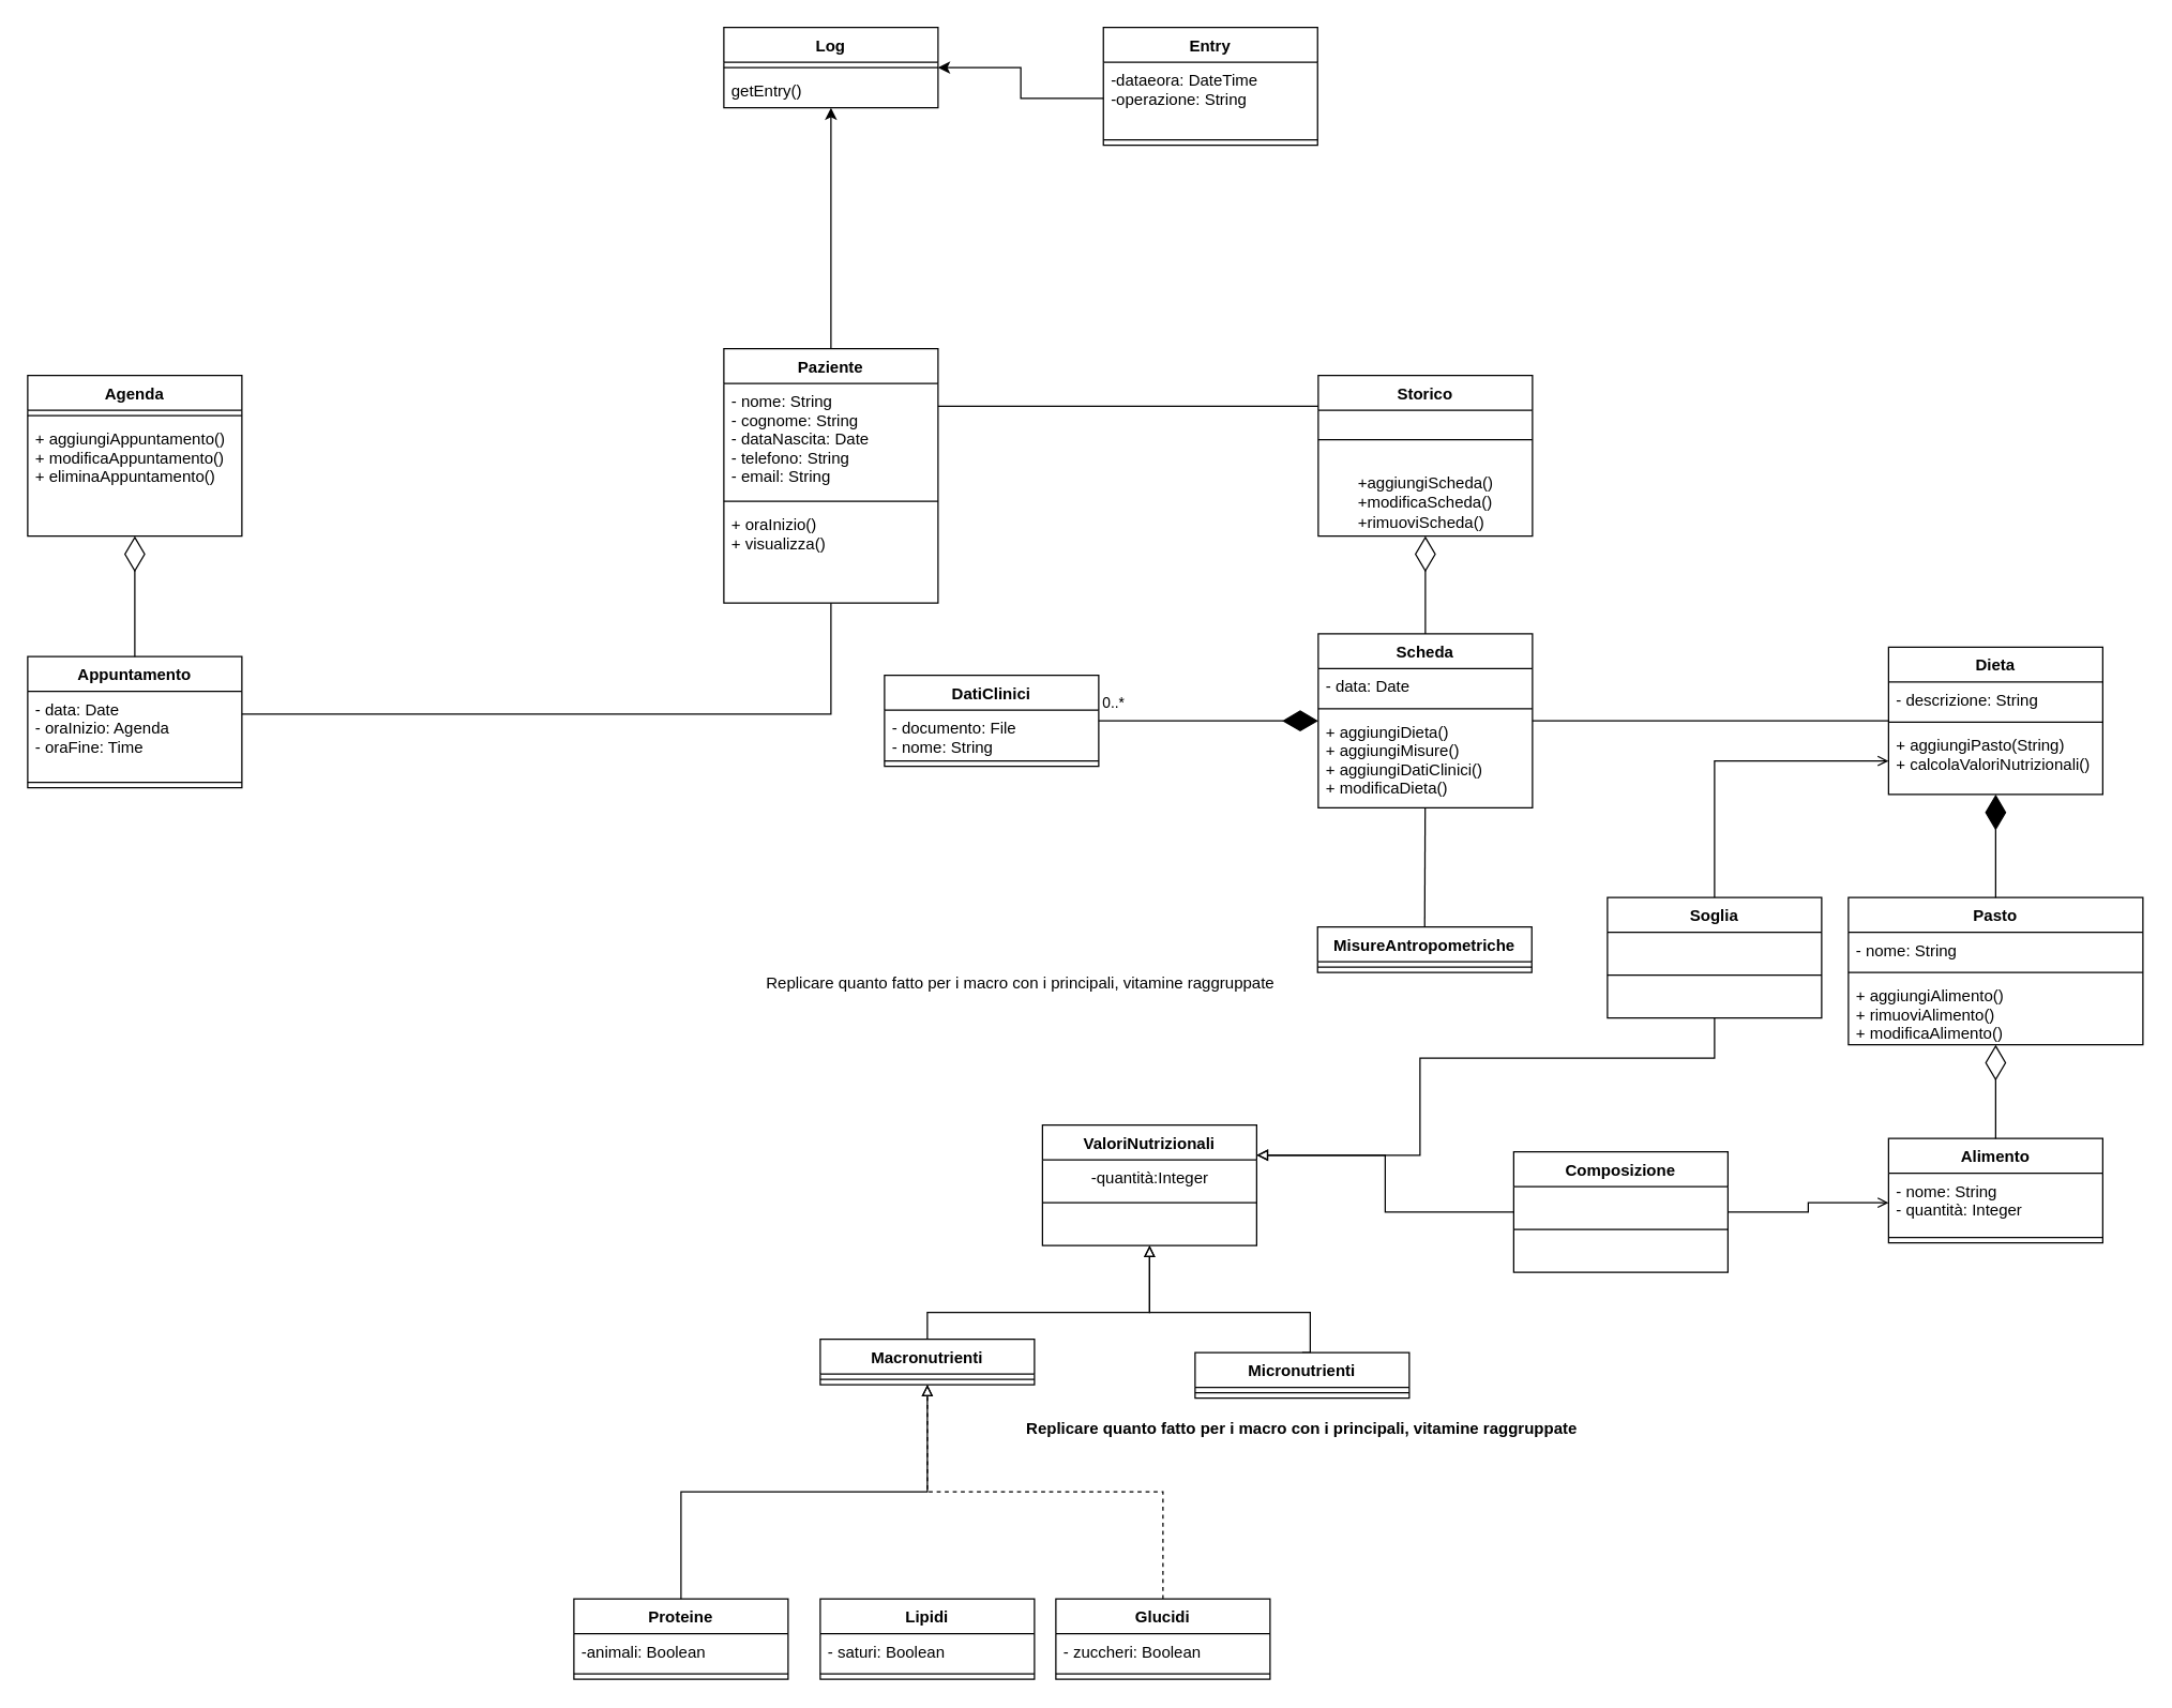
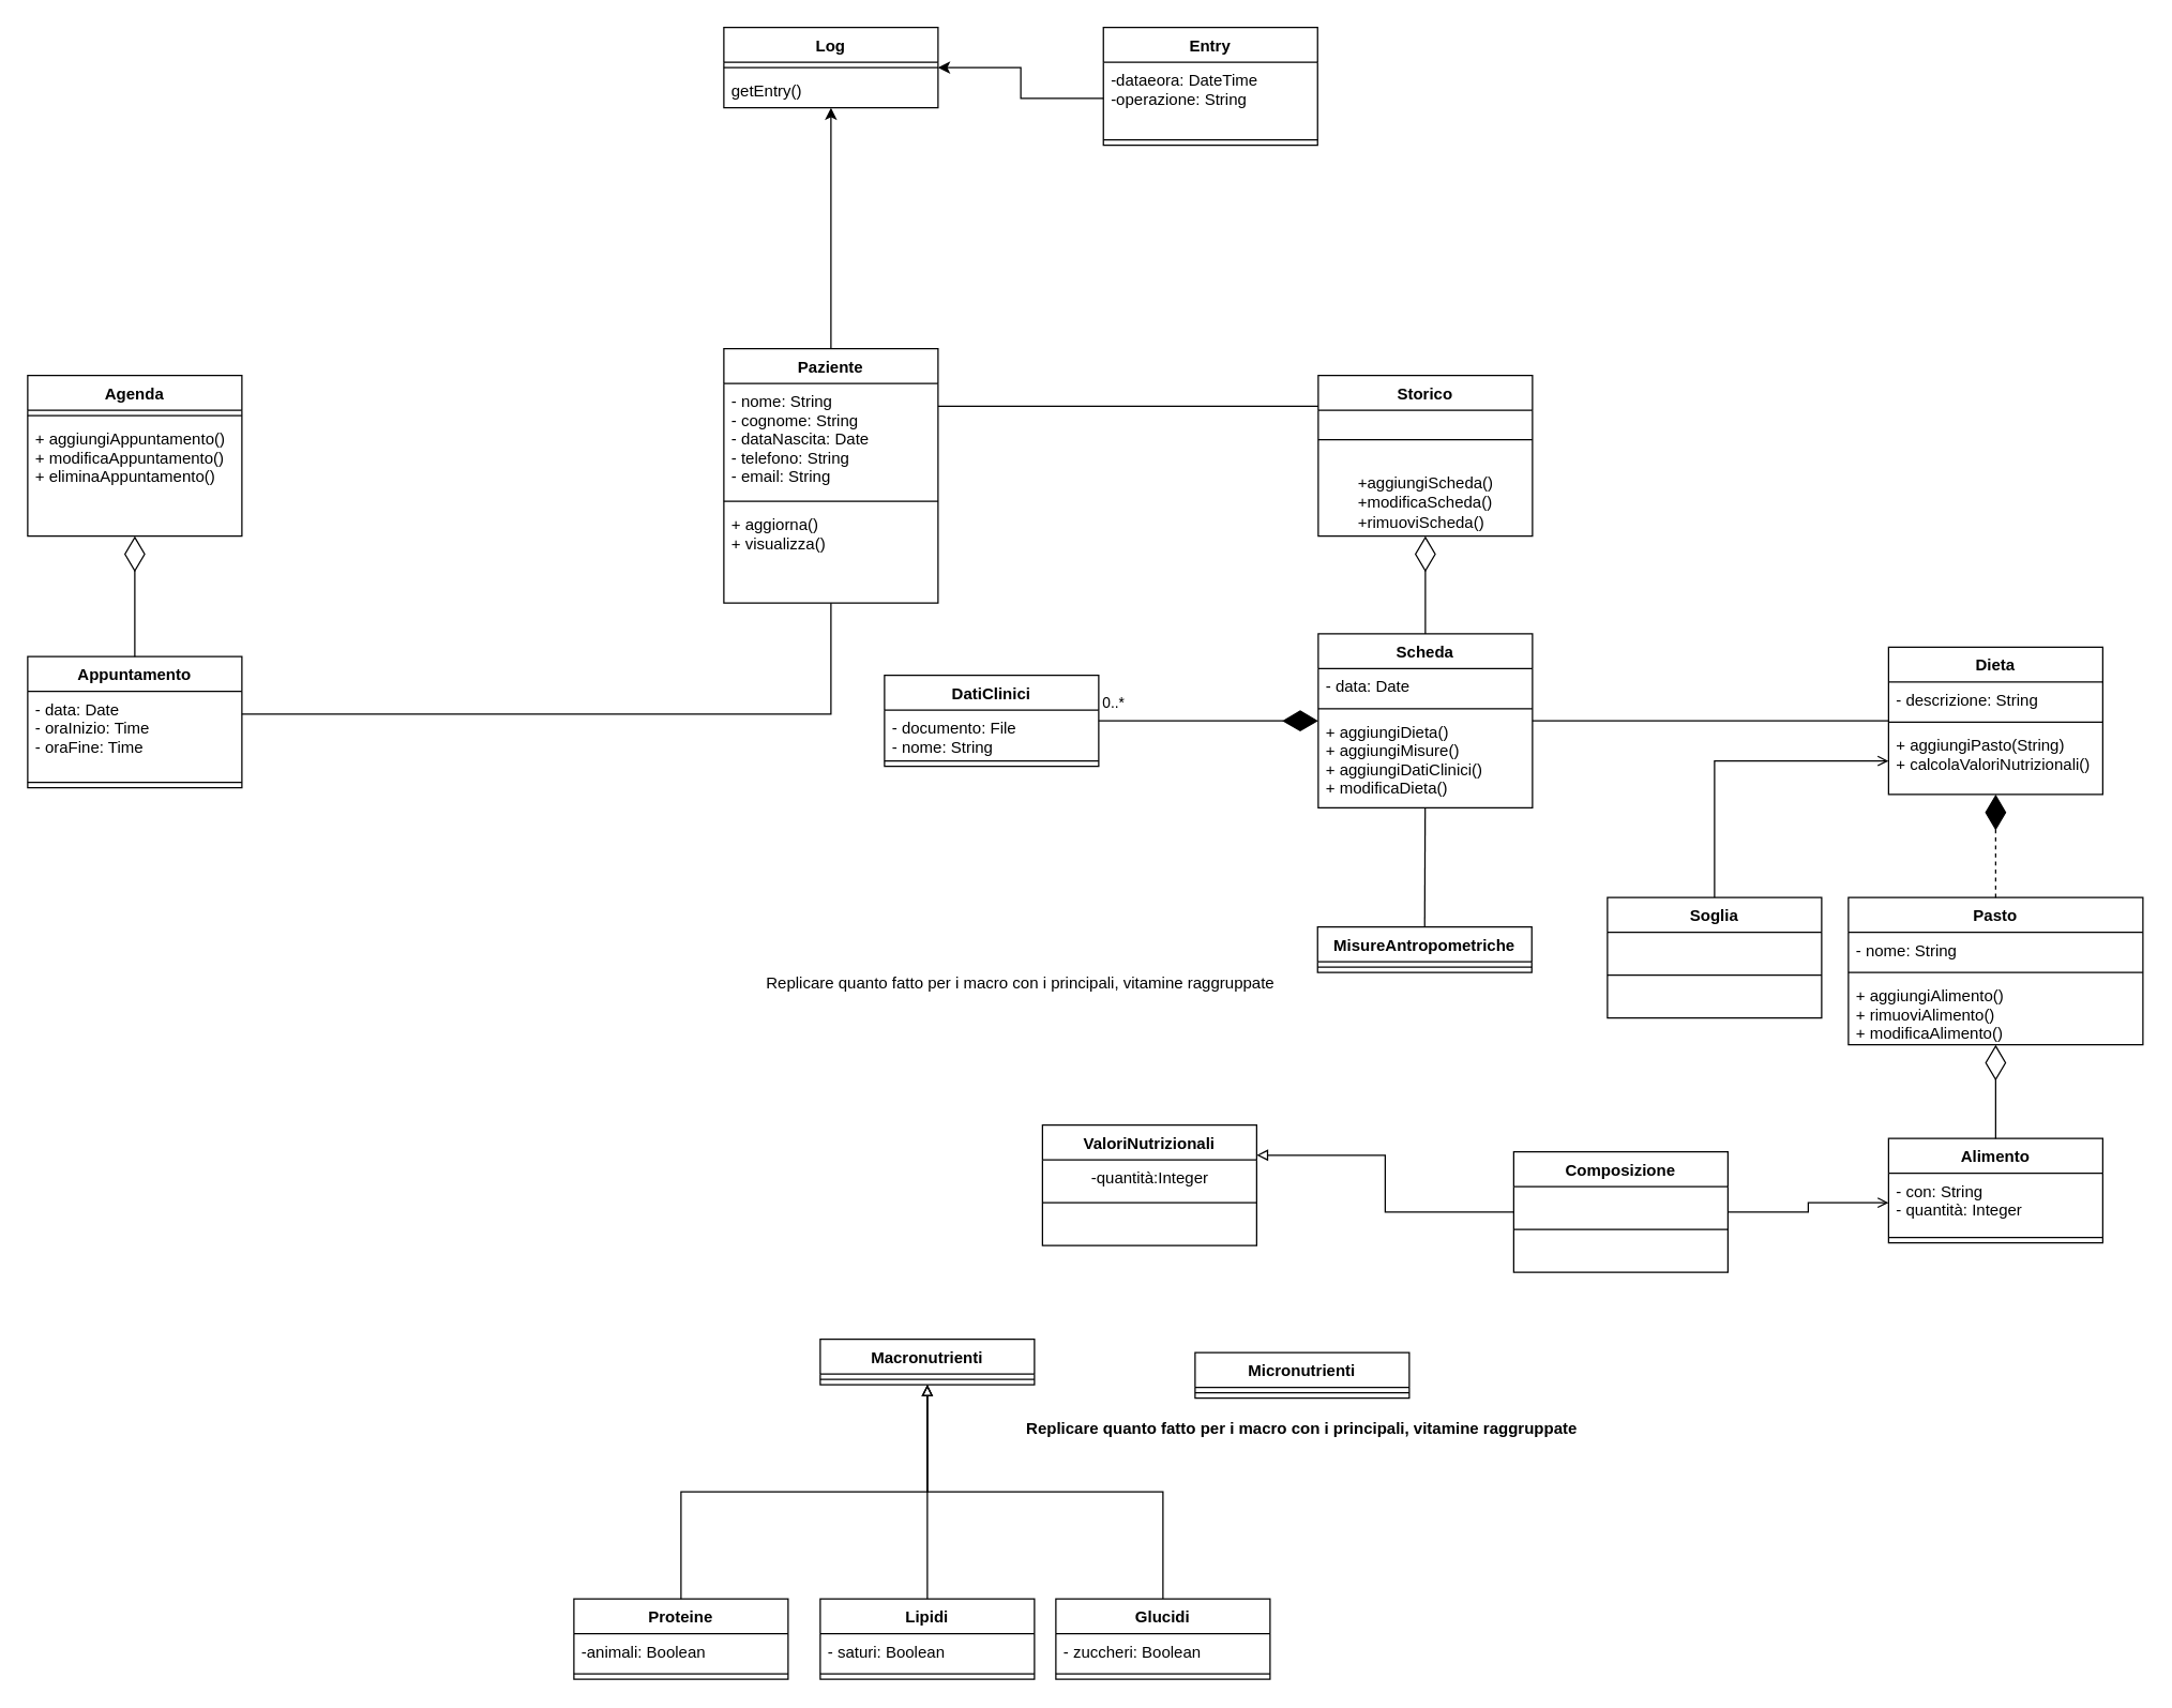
- <mxCell id="6" value="+ oraInizio()&#10;+ visualizza()" style="text;strokeColor=none;fillColor=none;align=left;verticalAlign=top;spacingLeft=4;spacingRight=4;overflow=hidden;rotatable=0;points=[[0,0.5],[1,0.5]];portConstraint=eastwest;" parent="3" vertex="1"><mxGeometry y="118" width="160" height="72" as="geometry" /></mxCell>
+ <mxCell id="6" value="+ aggiorna()&#10;+ visualizza()" style="text;strokeColor=none;fillColor=none;align=left;verticalAlign=top;spacingLeft=4;spacingRight=4;overflow=hidden;rotatable=0;points=[[0,0.5],[1,0.5]];portConstraint=eastwest;" parent="3" vertex="1"><mxGeometry y="118" width="160" height="72" as="geometry" /></mxCell>
- <mxCell id="46" value="- data: Date&#10;- oraInizio: Agenda&#10;- oraFine: Time&#10;" style="text;strokeColor=none;fillColor=none;align=left;verticalAlign=top;spacingLeft=4;spacingRight=4;overflow=hidden;rotatable=0;points=[[0,0.5],[1,0.5]];portConstraint=eastwest;" parent="45" vertex="1"><mxGeometry y="26" width="160" height="64" as="geometry" /></mxCell>
+ <mxCell id="46" value="- data: Date&#10;- oraInizio: Time&#10;- oraFine: Time&#10;" style="text;strokeColor=none;fillColor=none;align=left;verticalAlign=top;spacingLeft=4;spacingRight=4;overflow=hidden;rotatable=0;points=[[0,0.5],[1,0.5]];portConstraint=eastwest;" parent="45" vertex="1"><mxGeometry y="26" width="160" height="64" as="geometry" /></mxCell>
- <mxCell id="58" value="" style="endArrow=diamondThin;endFill=1;endSize=24;html=1;rounded=0;" parent="1" source="14" target="48" edge="1"><mxGeometry width="160" relative="1" as="geometry"><mxPoint x="1060" y="720" as="sourcePoint" /><mxPoint x="1220" y="720" as="targetPoint" /></mxGeometry></mxCell>
+ <mxCell id="58" value="" style="endArrow=diamondThin;endFill=1;endSize=24;html=1;rounded=0;dashed=1;" parent="1" source="14" target="48" edge="1"><mxGeometry width="160" relative="1" as="geometry"><mxPoint x="1060" y="720" as="sourcePoint" /><mxPoint x="1220" y="720" as="targetPoint" /></mxGeometry></mxCell>
- <mxCell id="79" style="edgeStyle=orthogonalEdgeStyle;rounded=0;orthogonalLoop=1;jettySize=auto;html=1;entryX=1;entryY=0.25;entryDx=0;entryDy=0;endArrow=block;endFill=0;" edge="1" parent="1" source="81" target="21"><mxGeometry relative="1" as="geometry"><Array as="points"><mxPoint x="1280" y="790" /><mxPoint x="1060" y="790" /><mxPoint x="1060" y="863" /></Array></mxGeometry></mxCell>
- <mxCell id="19" value="- nome: String&#10;- quantità: Integer" style="text;strokeColor=none;fillColor=none;align=left;verticalAlign=top;spacingLeft=4;spacingRight=4;overflow=hidden;rotatable=0;points=[[0,0.5],[1,0.5]];portConstraint=eastwest;" parent="18" vertex="1"><mxGeometry y="26" width="160" height="44" as="geometry" /></mxCell>
+ <mxCell id="19" value="- con: String&#10;- quantità: Integer" style="text;strokeColor=none;fillColor=none;align=left;verticalAlign=top;spacingLeft=4;spacingRight=4;overflow=hidden;rotatable=0;points=[[0,0.5],[1,0.5]];portConstraint=eastwest;" parent="18" vertex="1"><mxGeometry y="26" width="160" height="44" as="geometry" /></mxCell>
- <mxCell id="23" style="edgeStyle=orthogonalEdgeStyle;rounded=0;orthogonalLoop=1;jettySize=auto;html=1;exitX=0.5;exitY=0;exitDx=0;exitDy=0;endArrow=block;endFill=0;" parent="1" source="24" target="21" edge="1"><mxGeometry relative="1" as="geometry"><Array as="points"><mxPoint x="692" y="980" /><mxPoint x="858" y="980" /></Array></mxGeometry></mxCell>
- <mxCell id="26" style="edgeStyle=orthogonalEdgeStyle;rounded=0;orthogonalLoop=1;jettySize=auto;html=1;exitX=0.5;exitY=0;exitDx=0;exitDy=0;endArrow=block;endFill=0;" parent="1" source="27" target="21" edge="1"><mxGeometry relative="1" as="geometry"><Array as="points"><mxPoint x="978" y="1010" /><mxPoint x="978" y="980" /><mxPoint x="858" y="980" /></Array></mxGeometry></mxCell>
- <mxCell id="29" style="edgeStyle=orthogonalEdgeStyle;rounded=0;orthogonalLoop=1;jettySize=auto;html=1;exitX=0.5;exitY=0;exitDx=0;exitDy=0;endArrow=block;endFill=0;dashed=1;" parent="1" source="30" target="24" edge="1"><mxGeometry relative="1" as="geometry" /></mxCell>
+ <mxCell id="29" style="edgeStyle=orthogonalEdgeStyle;rounded=0;orthogonalLoop=1;jettySize=auto;html=1;exitX=0.5;exitY=0;exitDx=0;exitDy=0;endArrow=block;endFill=0;" parent="1" source="30" target="24" edge="1"><mxGeometry relative="1" as="geometry" /></mxCell>
+ <mxCell id="33" style="edgeStyle=orthogonalEdgeStyle;rounded=0;orthogonalLoop=1;jettySize=auto;html=1;endArrow=block;endFill=0;" parent="1" source="34" target="24" edge="1"><mxGeometry relative="1" as="geometry" /></mxCell>
